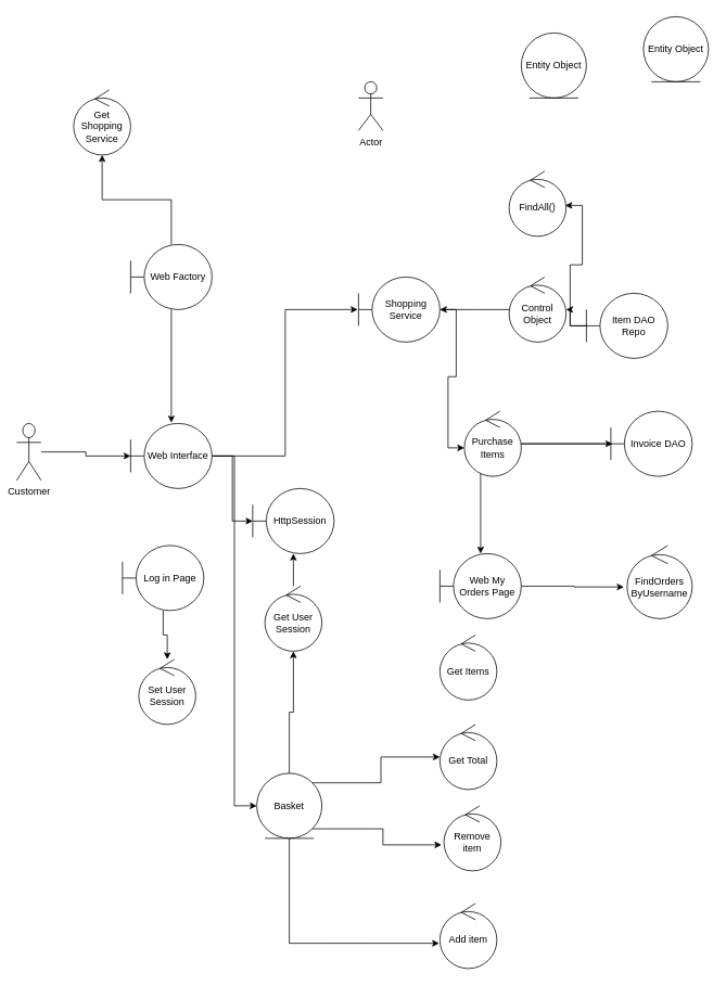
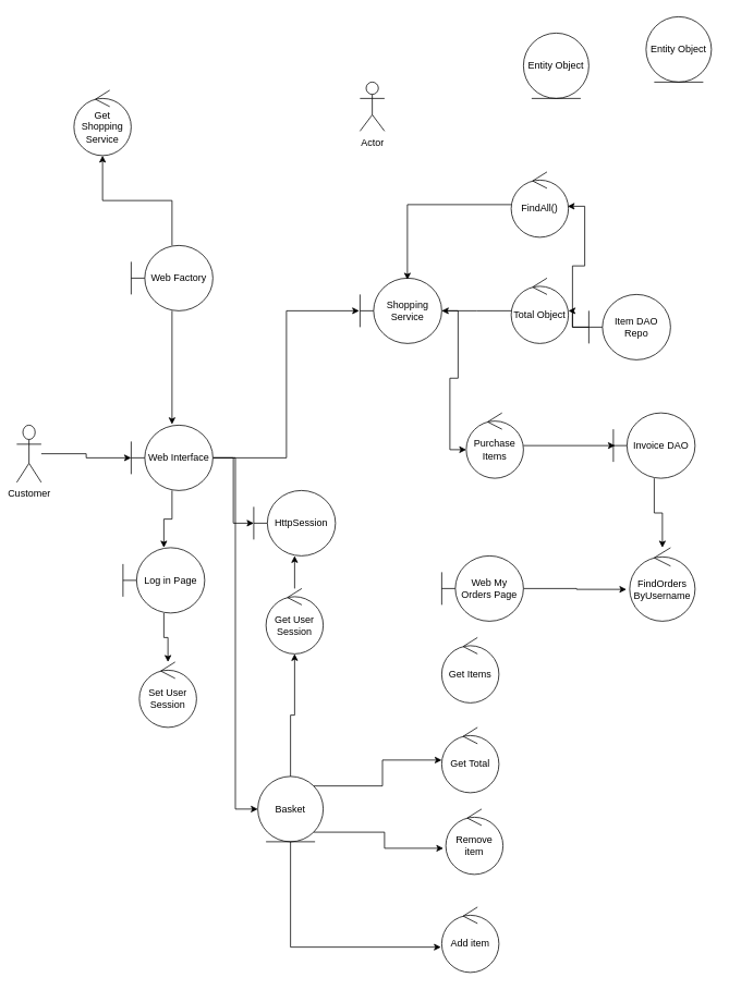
+ <mxCell id="25" style="edgeStyle=orthogonalEdgeStyle;rounded=0;orthogonalLoop=1;jettySize=auto;html=1;entryX=0.58;entryY=0.025;entryDx=0;entryDy=0;entryPerimeter=0;" edge="1" parent="1" source="26" target="19"><mxGeometry relative="1" as="geometry" /></mxCell>
- <mxCell id="24" value="Control Object" style="ellipse;shape=umlControl;whiteSpace=wrap;html=1;" vertex="1" parent="1"><mxGeometry x="625" y="340" width="70" height="80" as="geometry" /></mxCell>
+ <mxCell id="24" value="Total Object" style="ellipse;shape=umlControl;whiteSpace=wrap;html=1;" vertex="1" parent="1"><mxGeometry x="625" y="340" width="70" height="80" as="geometry" /></mxCell>
+ <mxCell id="11" style="edgeStyle=orthogonalEdgeStyle;rounded=0;orthogonalLoop=1;jettySize=auto;html=1;" edge="1" parent="1" source="12" target="3"><mxGeometry relative="1" as="geometry" /></mxCell>
- <mxCell id="16" style="edgeStyle=orthogonalEdgeStyle;rounded=0;orthogonalLoop=1;jettySize=auto;html=1;" edge="1" parent="1" source="17" target="15"><mxGeometry relative="1" as="geometry" /></mxCell>
+ <mxCell id="16" style="edgeStyle=orthogonalEdgeStyle;rounded=0;orthogonalLoop=1;jettySize=auto;html=1;" edge="1" parent="1" source="17" target="30"><mxGeometry relative="1" as="geometry" /></mxCell>
